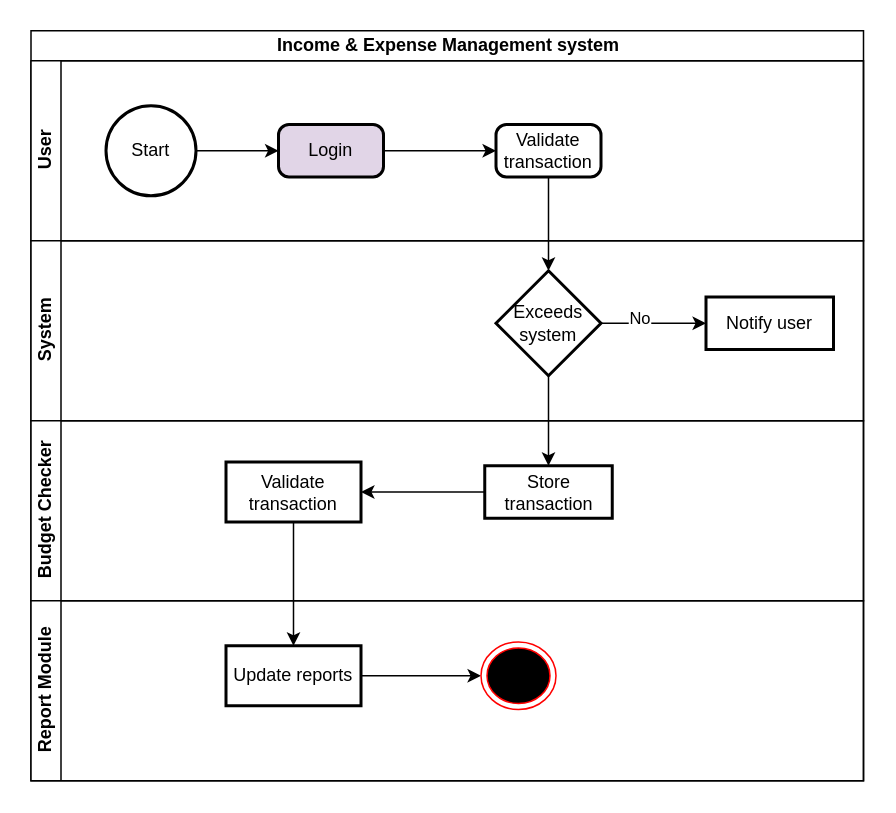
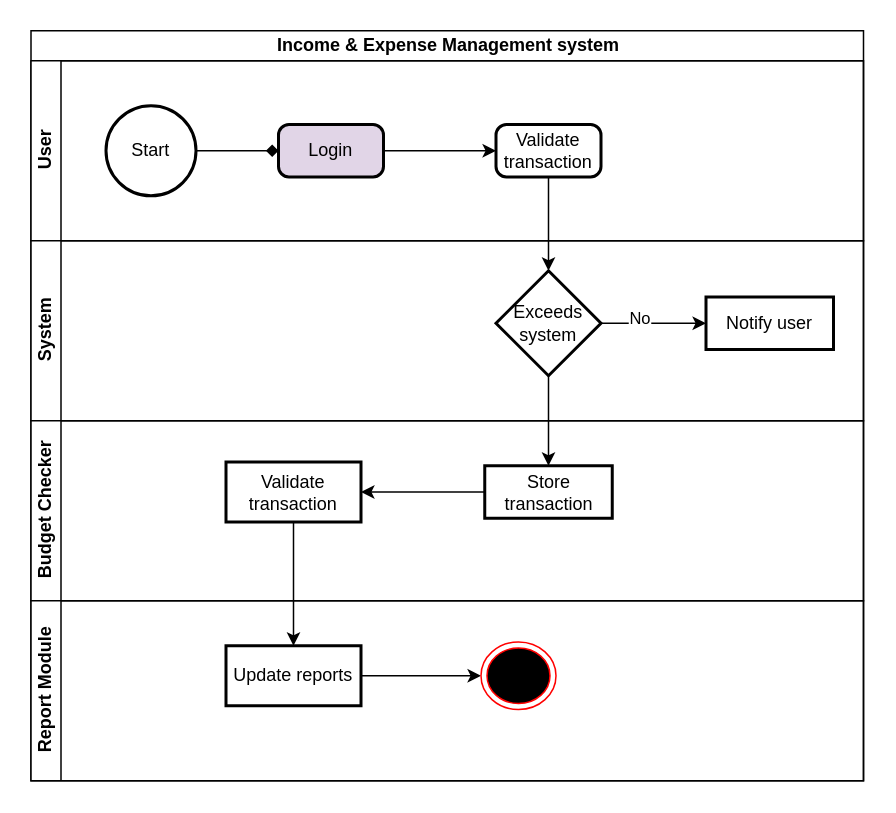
- <mxCell id="4" value="" style="edgeStyle=orthogonalEdgeStyle;rounded=0;orthogonalLoop=1;jettySize=auto;html=1;" edge="1" parent="3" source="5" target="7"><mxGeometry relative="1" as="geometry" /></mxCell>
+ <mxCell id="4" value="" style="edgeStyle=orthogonalEdgeStyle;rounded=0;orthogonalLoop=1;jettySize=auto;html=1;endArrow=diamond;" edge="1" parent="3" source="5" target="7"><mxGeometry relative="1" as="geometry" /></mxCell>
